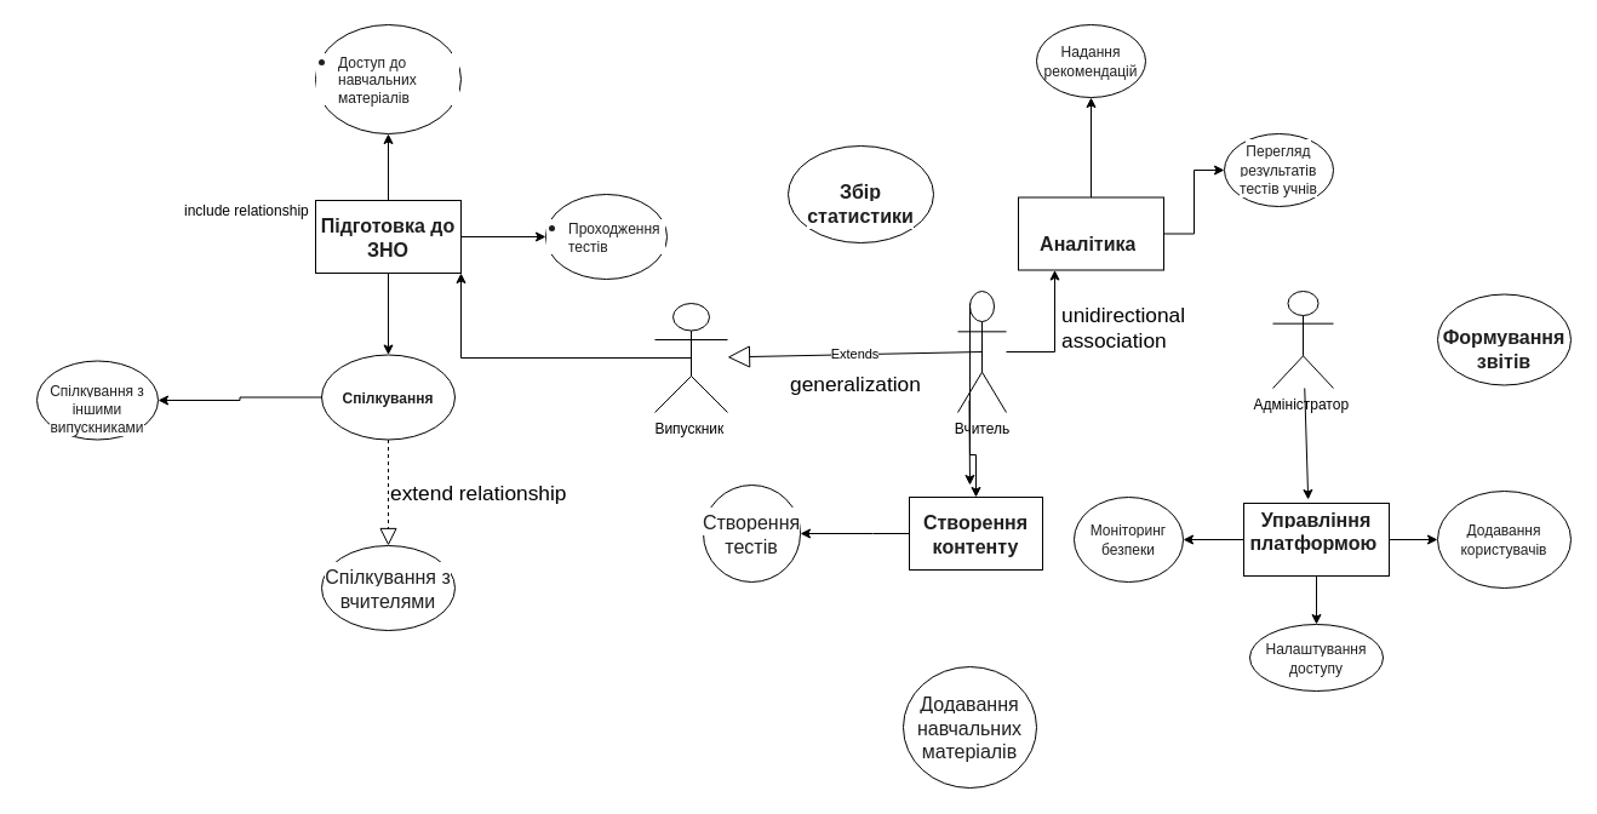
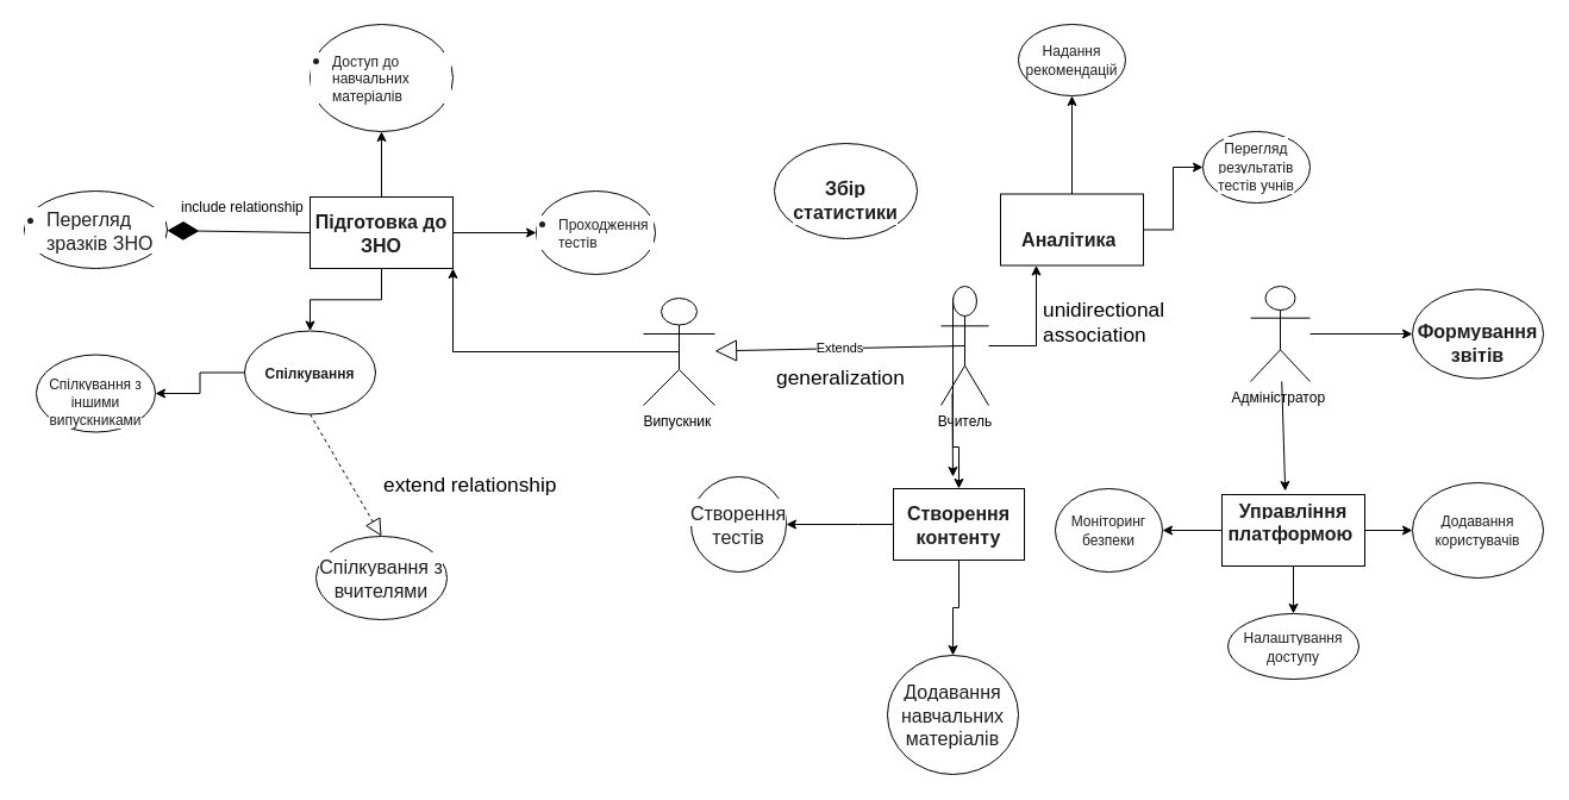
+ <mxCell id="30" value="&lt;font style=&quot;font-size: 12px;&quot;&gt;&lt;br&gt;&lt;/font&gt;&lt;ul style=&quot;margin: 4px 0px; padding-inline-start: 1.125rem; color: rgb(31, 31, 31); font-family: &amp;quot;Google Sans&amp;quot;, &amp;quot;Helvetica Neue&amp;quot;, sans-serif; font-style: normal; font-variant-ligatures: normal; font-variant-caps: normal; font-weight: 400; letter-spacing: normal; orphans: 2; text-align: left; text-indent: 0px; text-transform: none; widows: 2; word-spacing: 0px; -webkit-text-stroke-width: 0px; white-space: normal; background-color: rgb(255, 255, 255); text-decoration-thickness: initial; text-decoration-style: initial; text-decoration-color: initial;&quot; data-sourcepos=&quot;15:9-17:30&quot;&gt;&lt;li style=&quot;margin-bottom: 0px;&quot; data-sourcepos=&quot;17:9-17:30&quot;&gt;&lt;font style=&quot;vertical-align: inherit;&quot;&gt;&lt;font style=&quot;vertical-align: inherit;&quot;&gt;&lt;font style=&quot;vertical-align: inherit;&quot;&gt;&lt;font style=&quot;vertical-align: inherit;&quot;&gt;&lt;font style=&quot;vertical-align: inherit;&quot;&gt;&lt;font style=&quot;vertical-align: inherit;&quot; size=&quot;3&quot;&gt;&lt;font style=&quot;vertical-align: inherit;&quot;&gt;&lt;font style=&quot;vertical-align: inherit;&quot;&gt;&lt;font style=&quot;vertical-align: inherit;&quot;&gt;&lt;font style=&quot;vertical-align: inherit;&quot;&gt;Перегляд зразків ЗНО&lt;/font&gt;&lt;/font&gt;&lt;/font&gt;&lt;/font&gt;&lt;/font&gt;&lt;/font&gt;&lt;/font&gt;&lt;/font&gt;&lt;/font&gt;&lt;/font&gt;&lt;/li&gt;&lt;/ul&gt;&lt;div&gt;&lt;br&gt;&lt;/div&gt;" style="ellipse;whiteSpace=wrap;html=1;rounded=0;" vertex="1" parent="1"><mxGeometry x="20" y="160" width="120" height="65" as="geometry" /></mxCell>
+ <mxCell id="36" value="" style="endArrow=diamondThin;endFill=1;endSize=24;html=1;rounded=0;exitX=0;exitY=0.5;exitDx=0;exitDy=0;" edge="1" parent="1" source="11" target="30"><mxGeometry width="160" relative="1" as="geometry"><mxPoint x="240" y="190" as="sourcePoint" /><mxPoint x="150" y="190" as="targetPoint" /></mxGeometry></mxCell>
+ <mxCell id="6" style="edgeStyle=orthogonalEdgeStyle;rounded=0;orthogonalLoop=1;jettySize=auto;html=1;" edge="1" parent="1" source="7" target="22"><mxGeometry relative="1" as="geometry" /></mxCell>
- <mxCell id="29" value="&lt;span style=&quot;font-weight: 700; color: rgb(31, 31, 31); font-family: &amp;quot;Google Sans&amp;quot;, &amp;quot;Helvetica Neue&amp;quot;, sans-serif; text-align: left; background-color: rgb(255, 255, 255);&quot;&gt;&lt;font style=&quot;vertical-align: inherit;&quot;&gt;&lt;font style=&quot;vertical-align: inherit; font-size: 12px;&quot;&gt;Спілкування&lt;/font&gt;&lt;/font&gt;&lt;/span&gt;" style="ellipse;whiteSpace=wrap;html=1;rounded=0;" vertex="1" parent="1"><mxGeometry x="265" y="292.5" width="110" height="70" as="geometry" /></mxCell>
+ <mxCell id="29" value="&lt;span style=&quot;font-weight: 700; color: rgb(31, 31, 31); font-family: &amp;quot;Google Sans&amp;quot;, &amp;quot;Helvetica Neue&amp;quot;, sans-serif; text-align: left; background-color: rgb(255, 255, 255);&quot;&gt;&lt;font style=&quot;vertical-align: inherit;&quot;&gt;&lt;font style=&quot;vertical-align: inherit; font-size: 12px;&quot;&gt;Спілкування&lt;/font&gt;&lt;/font&gt;&lt;/span&gt;" style="ellipse;whiteSpace=wrap;html=1;rounded=0;" vertex="1" parent="1"><mxGeometry x="205" y="277.5" width="110" height="70" as="geometry" /></mxCell>
+ <mxCell id="13" style="edgeStyle=orthogonalEdgeStyle;rounded=0;orthogonalLoop=1;jettySize=auto;html=1;" edge="1" parent="1" source="14" target="33"><mxGeometry relative="1" as="geometry" /></mxCell>
